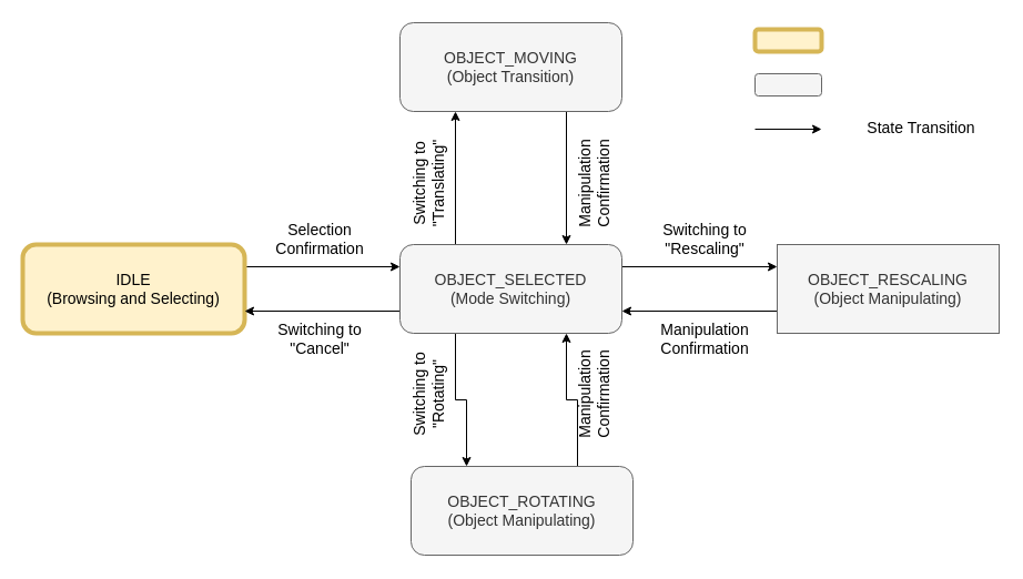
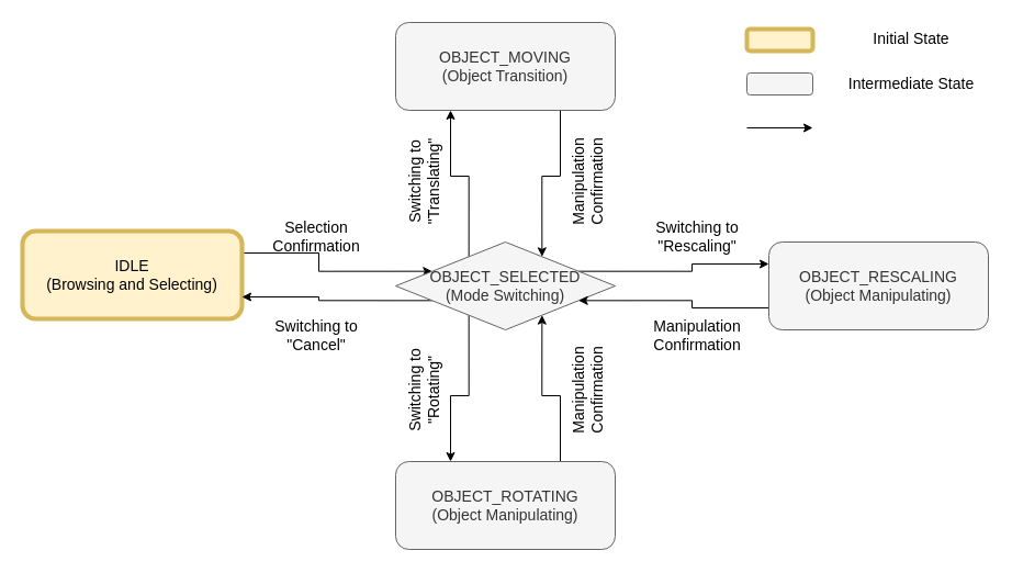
+ <mxCell id="22" value="Initial State" style="text;html=1;strokeColor=none;fillColor=none;align=center;verticalAlign=middle;whiteSpace=wrap;rounded=0;fontSize=14;" parent="18" vertex="1"><mxGeometry x="80" width="140" height="30" as="geometry" /></mxCell>
+ <mxCell id="23" value="Intermediate State" style="text;html=1;strokeColor=none;fillColor=none;align=center;verticalAlign=middle;whiteSpace=wrap;rounded=0;fontSize=14;" parent="18" vertex="1"><mxGeometry x="80" y="41" width="140" height="30" as="geometry" /></mxCell>
- <mxCell id="24" value="State Transition" style="text;html=1;strokeColor=none;fillColor=none;align=center;verticalAlign=middle;whiteSpace=wrap;rounded=0;fontSize=14;" parent="18" vertex="1"><mxGeometry x="80" y="80" width="140" height="30" as="geometry" /></mxCell>
- <mxCell id="3" value="IDLE&lt;br style=&quot;font-size: 14px;&quot;&gt;(Browsing and Selecting)" style="rounded=1;whiteSpace=wrap;html=1;fillColor=#fff2cc;strokeColor=#d6b656;strokeWidth=4;imageWidth=24;imageHeight=24;fontSize=14;" parent="1" vertex="1"><mxGeometry x="20" y="220" width="200" height="80" as="geometry" /></mxCell>
+ <mxCell id="3" value="IDLE&lt;br style=&quot;font-size: 14px;&quot;&gt;(Browsing and Selecting)" style="rounded=1;whiteSpace=wrap;html=1;fillColor=#fff2cc;strokeColor=#d6b656;strokeWidth=4;imageWidth=24;imageHeight=24;fontSize=14;" parent="1" vertex="1"><mxGeometry x="20" y="210" width="200" height="80" as="geometry" /></mxCell>
- <mxCell id="8" value="OBJECT_SELECTED&lt;br style=&quot;font-size: 14px;&quot;&gt;(Mode Switching)" style="rounded=1;whiteSpace=wrap;html=1;fillColor=#f5f5f5;fontColor=#333333;strokeColor=#666666;imageWidth=24;imageHeight=24;fontSize=14;" parent="1" vertex="1"><mxGeometry x="360" y="220" width="200" height="80" as="geometry" /></mxCell>
+ <mxCell id="8" value="OBJECT_SELECTED&lt;br style=&quot;font-size: 14px;&quot;&gt;(Mode Switching)" style="rhombus;whiteSpace=wrap;html=1;fillColor=#f5f5f5;fontColor=#333333;strokeColor=#666666;imageWidth=24;imageHeight=24;fontSize=14;" parent="1" vertex="1"><mxGeometry x="360" y="220" width="200" height="80" as="geometry" /></mxCell>
- <mxCell id="17" value="OBJECT_RESCALING&lt;br style=&quot;font-size: 14px;&quot;&gt;(Object Manipulating)" style="whiteSpace=wrap;html=1;fillColor=#f5f5f5;fontColor=#333333;strokeColor=#666666;imageWidth=24;imageHeight=24;fontSize=14;rounded=0;" parent="1" vertex="1"><mxGeometry x="700" y="220" width="200" height="80" as="geometry" /></mxCell>
+ <mxCell id="17" value="OBJECT_RESCALING&lt;br style=&quot;font-size: 14px;&quot;&gt;(Object Manipulating)" style="rounded=1;whiteSpace=wrap;html=1;fillColor=#f5f5f5;fontColor=#333333;strokeColor=#666666;imageWidth=24;imageHeight=24;fontSize=14;" parent="1" vertex="1"><mxGeometry x="700" y="220" width="200" height="80" as="geometry" /></mxCell>
- <mxCell id="15" value="OBJECT_ROTATING&lt;br style=&quot;font-size: 14px;&quot;&gt;(Object Manipulating)" style="rounded=1;whiteSpace=wrap;html=1;fillColor=#f5f5f5;fontColor=#333333;strokeColor=#666666;imageWidth=24;imageHeight=24;fontSize=14;" parent="1" vertex="1"><mxGeometry x="370" y="420" width="200" height="80" as="geometry" /></mxCell>
+ <mxCell id="15" value="OBJECT_ROTATING&lt;br style=&quot;font-size: 14px;&quot;&gt;(Object Manipulating)" style="rounded=1;whiteSpace=wrap;html=1;fillColor=#f5f5f5;fontColor=#333333;strokeColor=#666666;imageWidth=24;imageHeight=24;fontSize=14;" parent="1" vertex="1"><mxGeometry x="360" y="420" width="200" height="80" as="geometry" /></mxCell>
